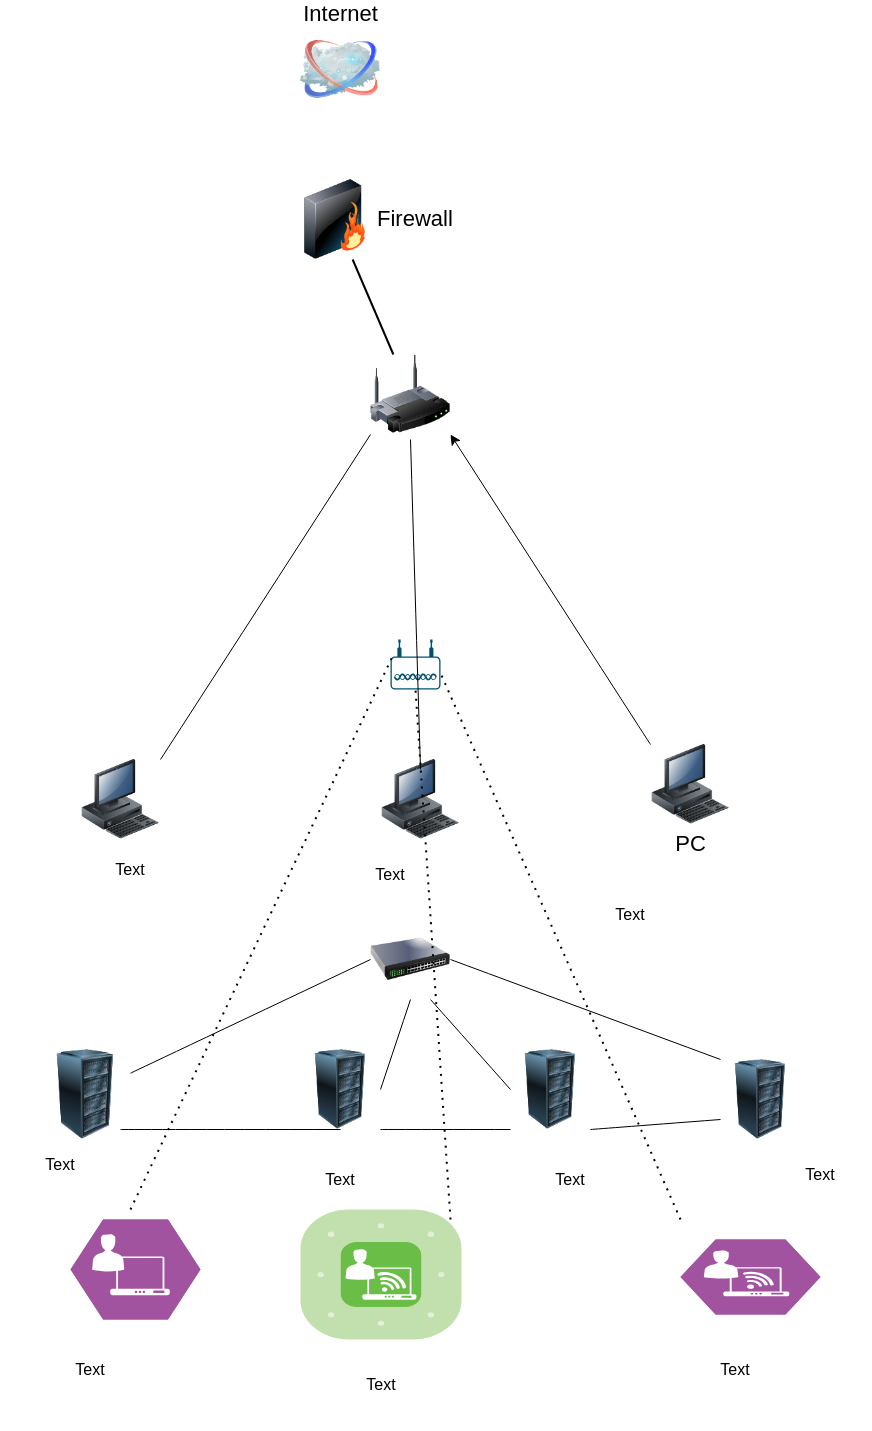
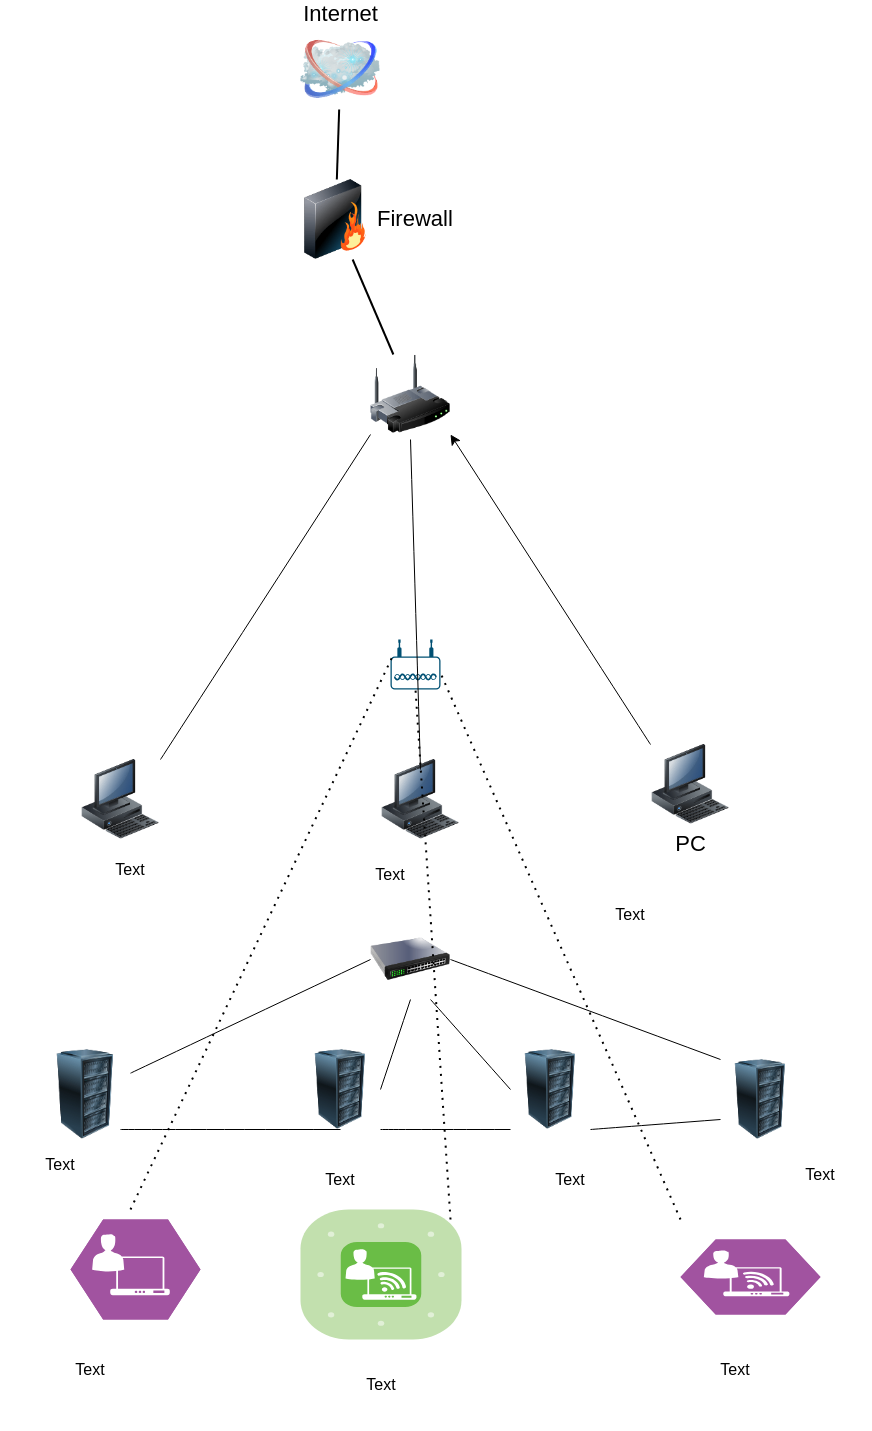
+ <mxCell id="5" style="edgeStyle=none;rounded=0;html=1;labelBackgroundColor=none;endArrow=none;strokeWidth=2;fontFamily=Verdana;fontSize=22" parent="1" source="6" target="4" edge="1"><mxGeometry relative="1" as="geometry" /></mxCell>
